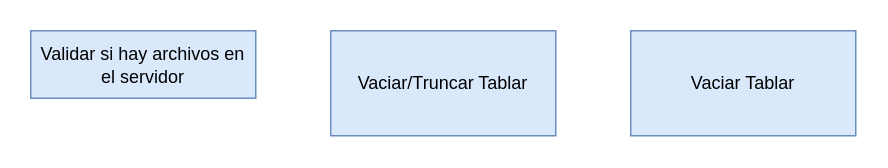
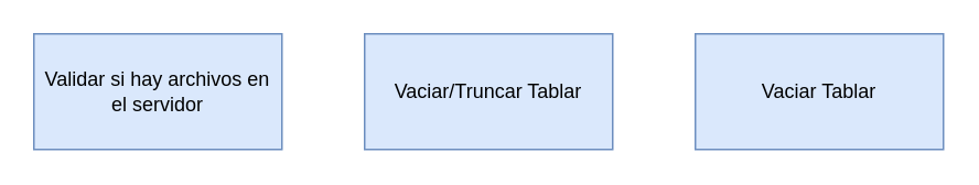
- <mxCell id="3" value="Validar si hay archivos en el servidor" style="rounded=0;whiteSpace=wrap;html=1;fillColor=#dae8fc;strokeColor=#6c8ebf;" vertex="1" parent="1"><mxGeometry x="20" y="20" width="150" height="45" as="geometry" /></mxCell>
+ <mxCell id="3" value="Validar si hay archivos en el servidor" style="rounded=0;whiteSpace=wrap;html=1;fillColor=#dae8fc;strokeColor=#6c8ebf;" vertex="1" parent="1"><mxGeometry x="20" y="20" width="150" height="70" as="geometry" /></mxCell>
